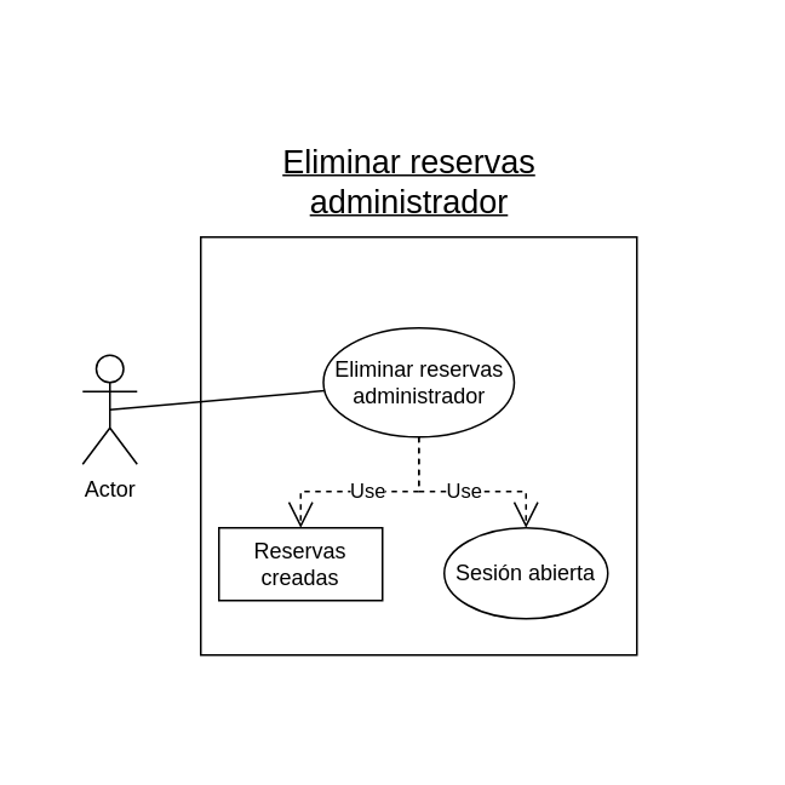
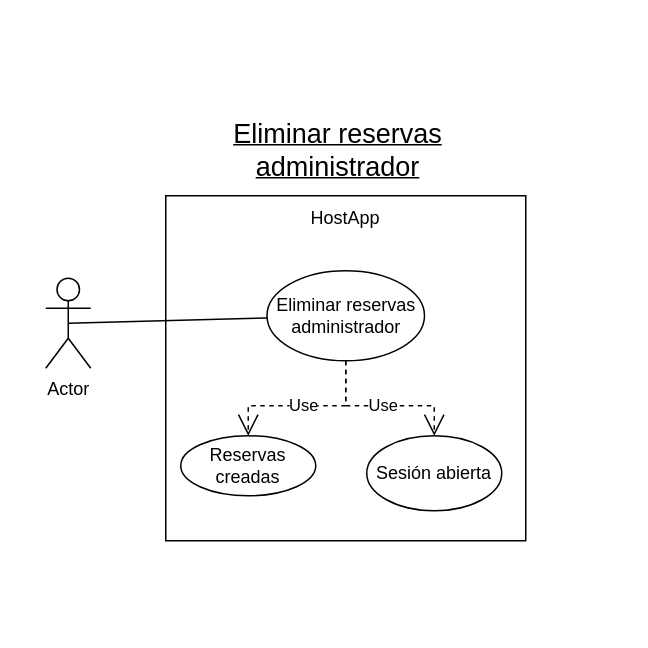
+ <mxCell id="5" value="HostApp" style="text;html=1;strokeColor=none;fillColor=none;align=center;verticalAlign=middle;whiteSpace=wrap;rounded=0;" vertex="1" parent="1"><mxGeometry x="200" y="130" width="60" height="30" as="geometry" /></mxCell>
- <mxCell id="3" value="Actor" style="shape=umlActor;verticalLabelPosition=bottom;verticalAlign=top;html=1;outlineConnect=0;" vertex="1" parent="1"><mxGeometry x="45" y="195" width="30" height="60" as="geometry" /></mxCell>
+ <mxCell id="3" value="Actor" style="shape=umlActor;verticalLabelPosition=bottom;verticalAlign=top;html=1;outlineConnect=0;" vertex="1" parent="1"><mxGeometry x="30" y="185" width="30" height="60" as="geometry" /></mxCell>
- <mxCell id="9" value="Reservas creadas" style="whiteSpace=wrap;html=1;rounded=0;" vertex="1" parent="1"><mxGeometry x="120" y="290" width="90" height="40" as="geometry" /></mxCell>
+ <mxCell id="9" value="Reservas creadas" style="ellipse;whiteSpace=wrap;html=1;" vertex="1" parent="1"><mxGeometry x="120" y="290" width="90" height="40" as="geometry" /></mxCell>
